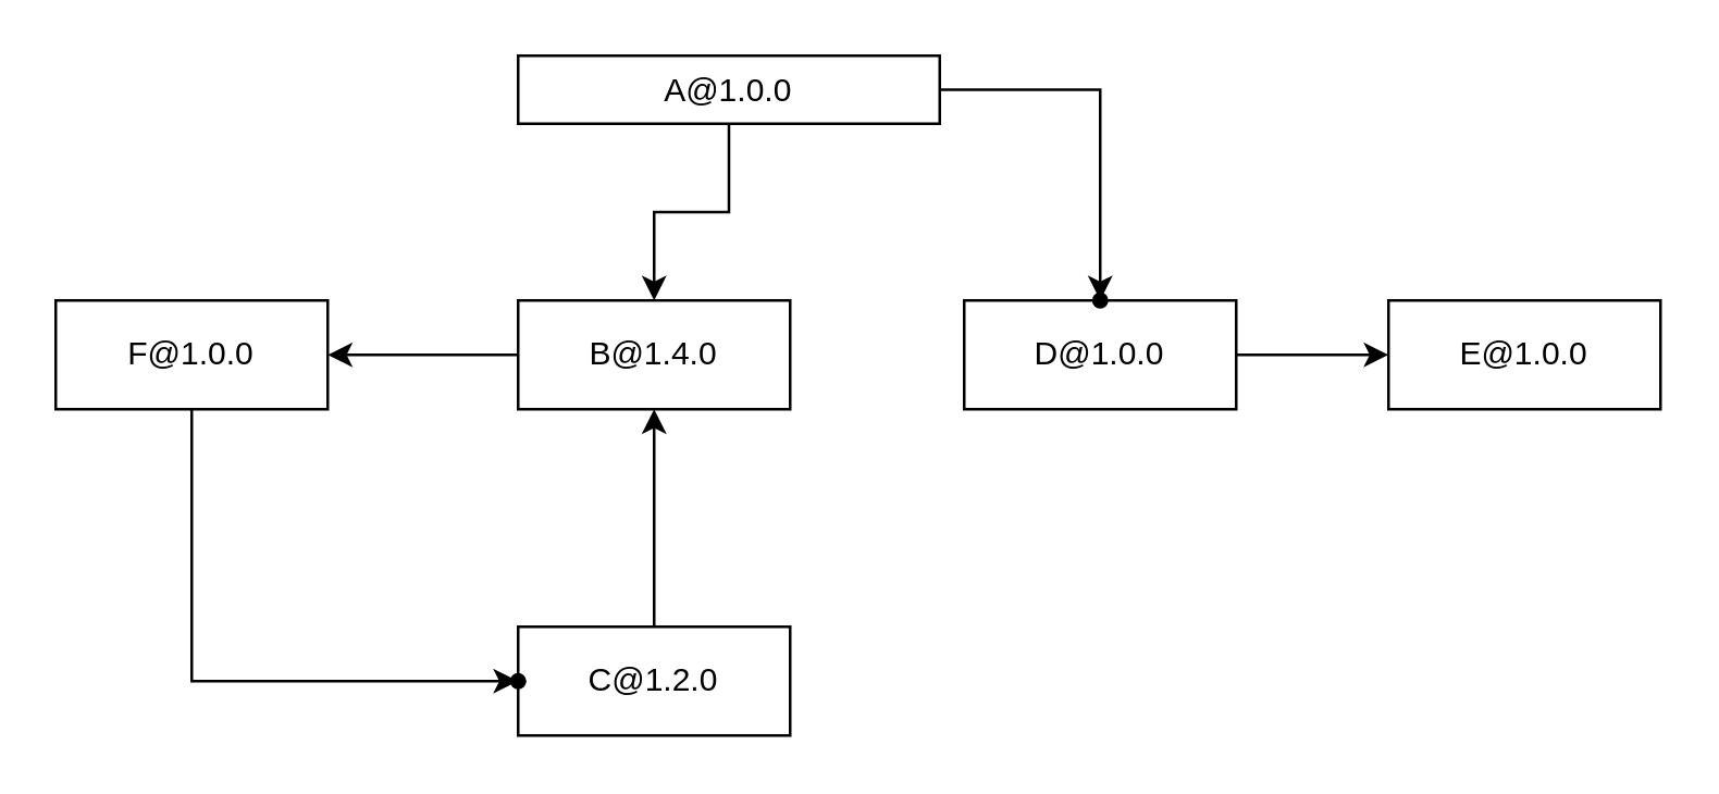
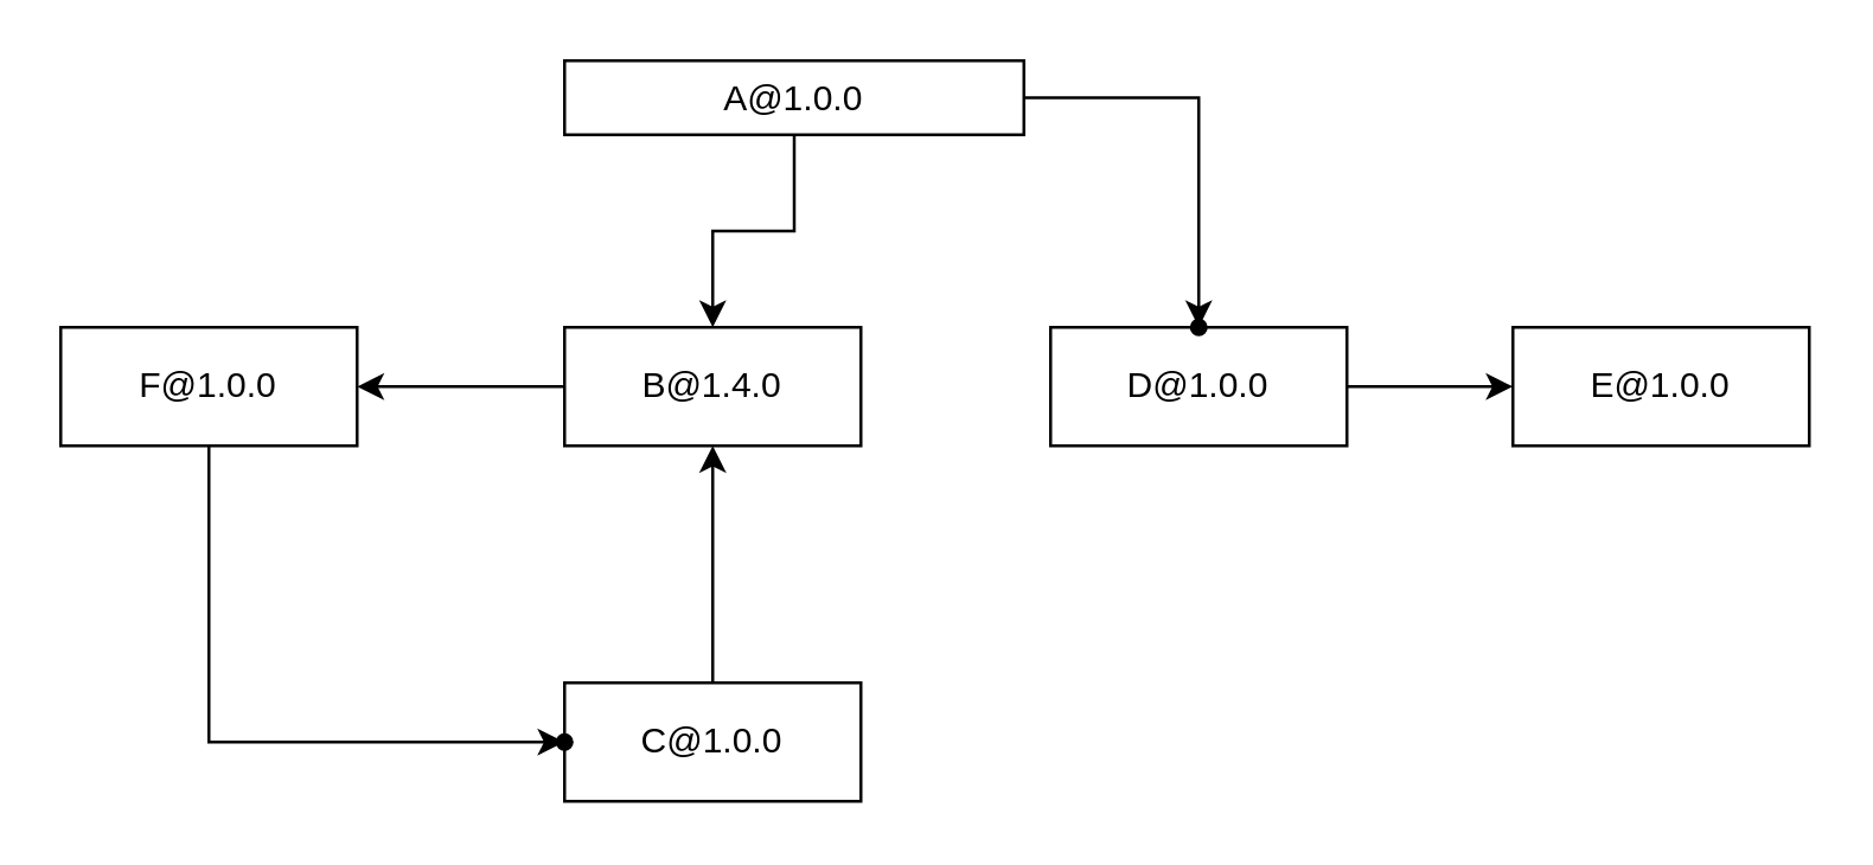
- <mxCell id="8" value="C@1.2.0" style="rounded=0;whiteSpace=wrap;html=1;" parent="1" vertex="1"><mxGeometry x="190" y="230" width="100" height="40" as="geometry" /></mxCell>
+ <mxCell id="8" value="C@1.0.0" style="rounded=0;whiteSpace=wrap;html=1;" parent="1" vertex="1"><mxGeometry x="190" y="230" width="100" height="40" as="geometry" /></mxCell>
